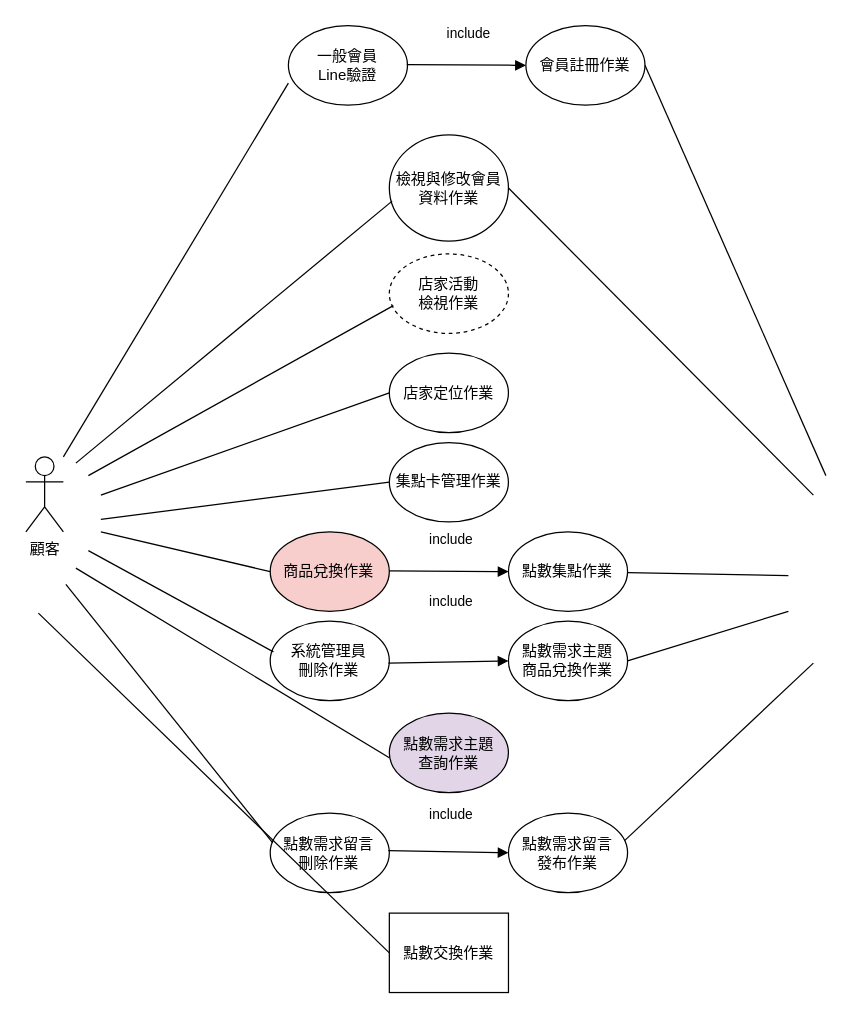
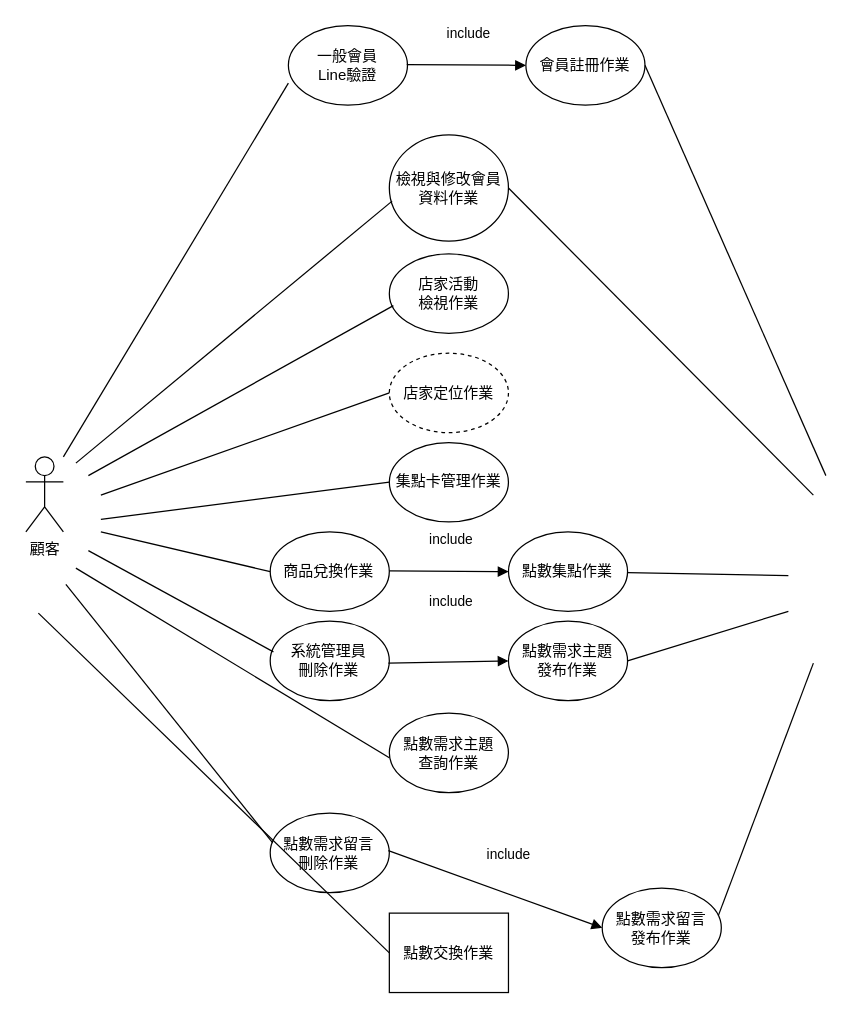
- <mxCell id="6" value="店家活動&lt;br&gt;檢視作業" style="ellipse;whiteSpace=wrap;html=1;dashed=1;" parent="1" vertex="1"><mxGeometry x="310.766" y="202.647" width="95.295" height="63.529" as="geometry" /></mxCell>
+ <mxCell id="6" value="店家活動&lt;br&gt;檢視作業" style="ellipse;whiteSpace=wrap;html=1;" parent="1" vertex="1"><mxGeometry x="310.766" y="202.647" width="95.295" height="63.529" as="geometry" /></mxCell>
- <mxCell id="7" value="店家定位作業" style="ellipse;whiteSpace=wrap;html=1;" parent="1" vertex="1"><mxGeometry x="310.766" y="282.059" width="95.295" height="63.529" as="geometry" /></mxCell>
+ <mxCell id="7" value="店家定位作業" style="ellipse;whiteSpace=wrap;html=1;dashed=1;" parent="1" vertex="1"><mxGeometry x="310.766" y="282.059" width="95.295" height="63.529" as="geometry" /></mxCell>
- <mxCell id="9" value="商品兌換作業" style="ellipse;whiteSpace=wrap;html=1;fillColor=#f8cecc;" parent="1" vertex="1"><mxGeometry x="215.467" y="425" width="95.295" height="63.529" as="geometry" /></mxCell>
+ <mxCell id="9" value="商品兌換作業" style="ellipse;whiteSpace=wrap;html=1;" parent="1" vertex="1"><mxGeometry x="215.467" y="425" width="95.295" height="63.529" as="geometry" /></mxCell>
- <mxCell id="12" value="點數需求主題&lt;br&gt;商品兌換作業" style="ellipse;whiteSpace=wrap;html=1;" parent="1" vertex="1"><mxGeometry x="406.065" y="496.471" width="95.295" height="63.529" as="geometry" /></mxCell>
+ <mxCell id="12" value="點數需求主題&lt;br&gt;發布作業" style="ellipse;whiteSpace=wrap;html=1;" parent="1" vertex="1"><mxGeometry x="406.065" y="496.471" width="95.295" height="63.529" as="geometry" /></mxCell>
- <mxCell id="13" value="點數需求主題&lt;br&gt;查詢作業" style="ellipse;whiteSpace=wrap;html=1;fillColor=#e1d5e7;" parent="1" vertex="1"><mxGeometry x="310.766" y="569.999" width="95.295" height="63.529" as="geometry" /></mxCell>
+ <mxCell id="13" value="點數需求主題&lt;br&gt;查詢作業" style="ellipse;whiteSpace=wrap;html=1;" parent="1" vertex="1"><mxGeometry x="310.766" y="569.999" width="95.295" height="63.529" as="geometry" /></mxCell>
- <mxCell id="15" value="點數需求留言&lt;br&gt;發布作業" style="ellipse;whiteSpace=wrap;html=1;" parent="1" vertex="1"><mxGeometry x="406.065" y="650.001" width="95.295" height="63.529" as="geometry" /></mxCell>
+ <mxCell id="15" value="點數需求留言&lt;br&gt;發布作業" style="ellipse;whiteSpace=wrap;html=1;" parent="1" vertex="1"><mxGeometry x="481.065" y="710.001" width="95.295" height="63.529" as="geometry" /></mxCell>
